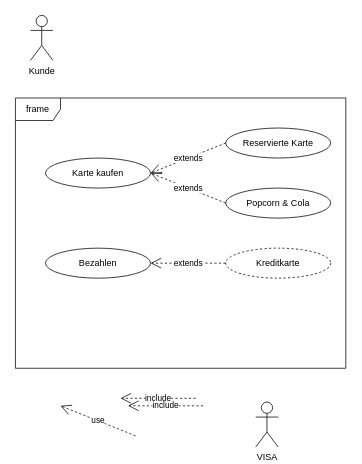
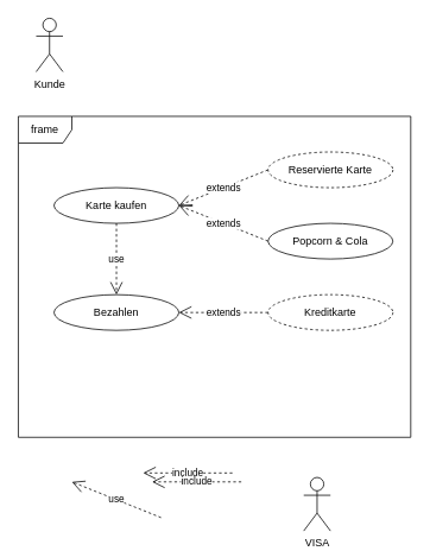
- <mxCell id="6" value="Reservierte Karte" style="ellipse;whiteSpace=wrap;html=1;" vertex="1" parent="1"><mxGeometry x="300" y="170" width="140" height="40" as="geometry" /></mxCell>
+ <mxCell id="6" value="Reservierte Karte" style="ellipse;whiteSpace=wrap;html=1;dashed=1;" vertex="1" parent="1"><mxGeometry x="300" y="170" width="140" height="40" as="geometry" /></mxCell>
+ <mxCell id="15" value="use" style="endArrow=open;endSize=12;dashed=1;html=1;entryX=0.5;entryY=0;entryDx=0;entryDy=0;exitX=0.5;exitY=1;exitDx=0;exitDy=0;" edge="1" parent="1" source="5" target="10"><mxGeometry width="160" relative="1" as="geometry"><mxPoint x="220" y="370" as="sourcePoint" /><mxPoint x="120" y="330" as="targetPoint" /></mxGeometry></mxCell>
